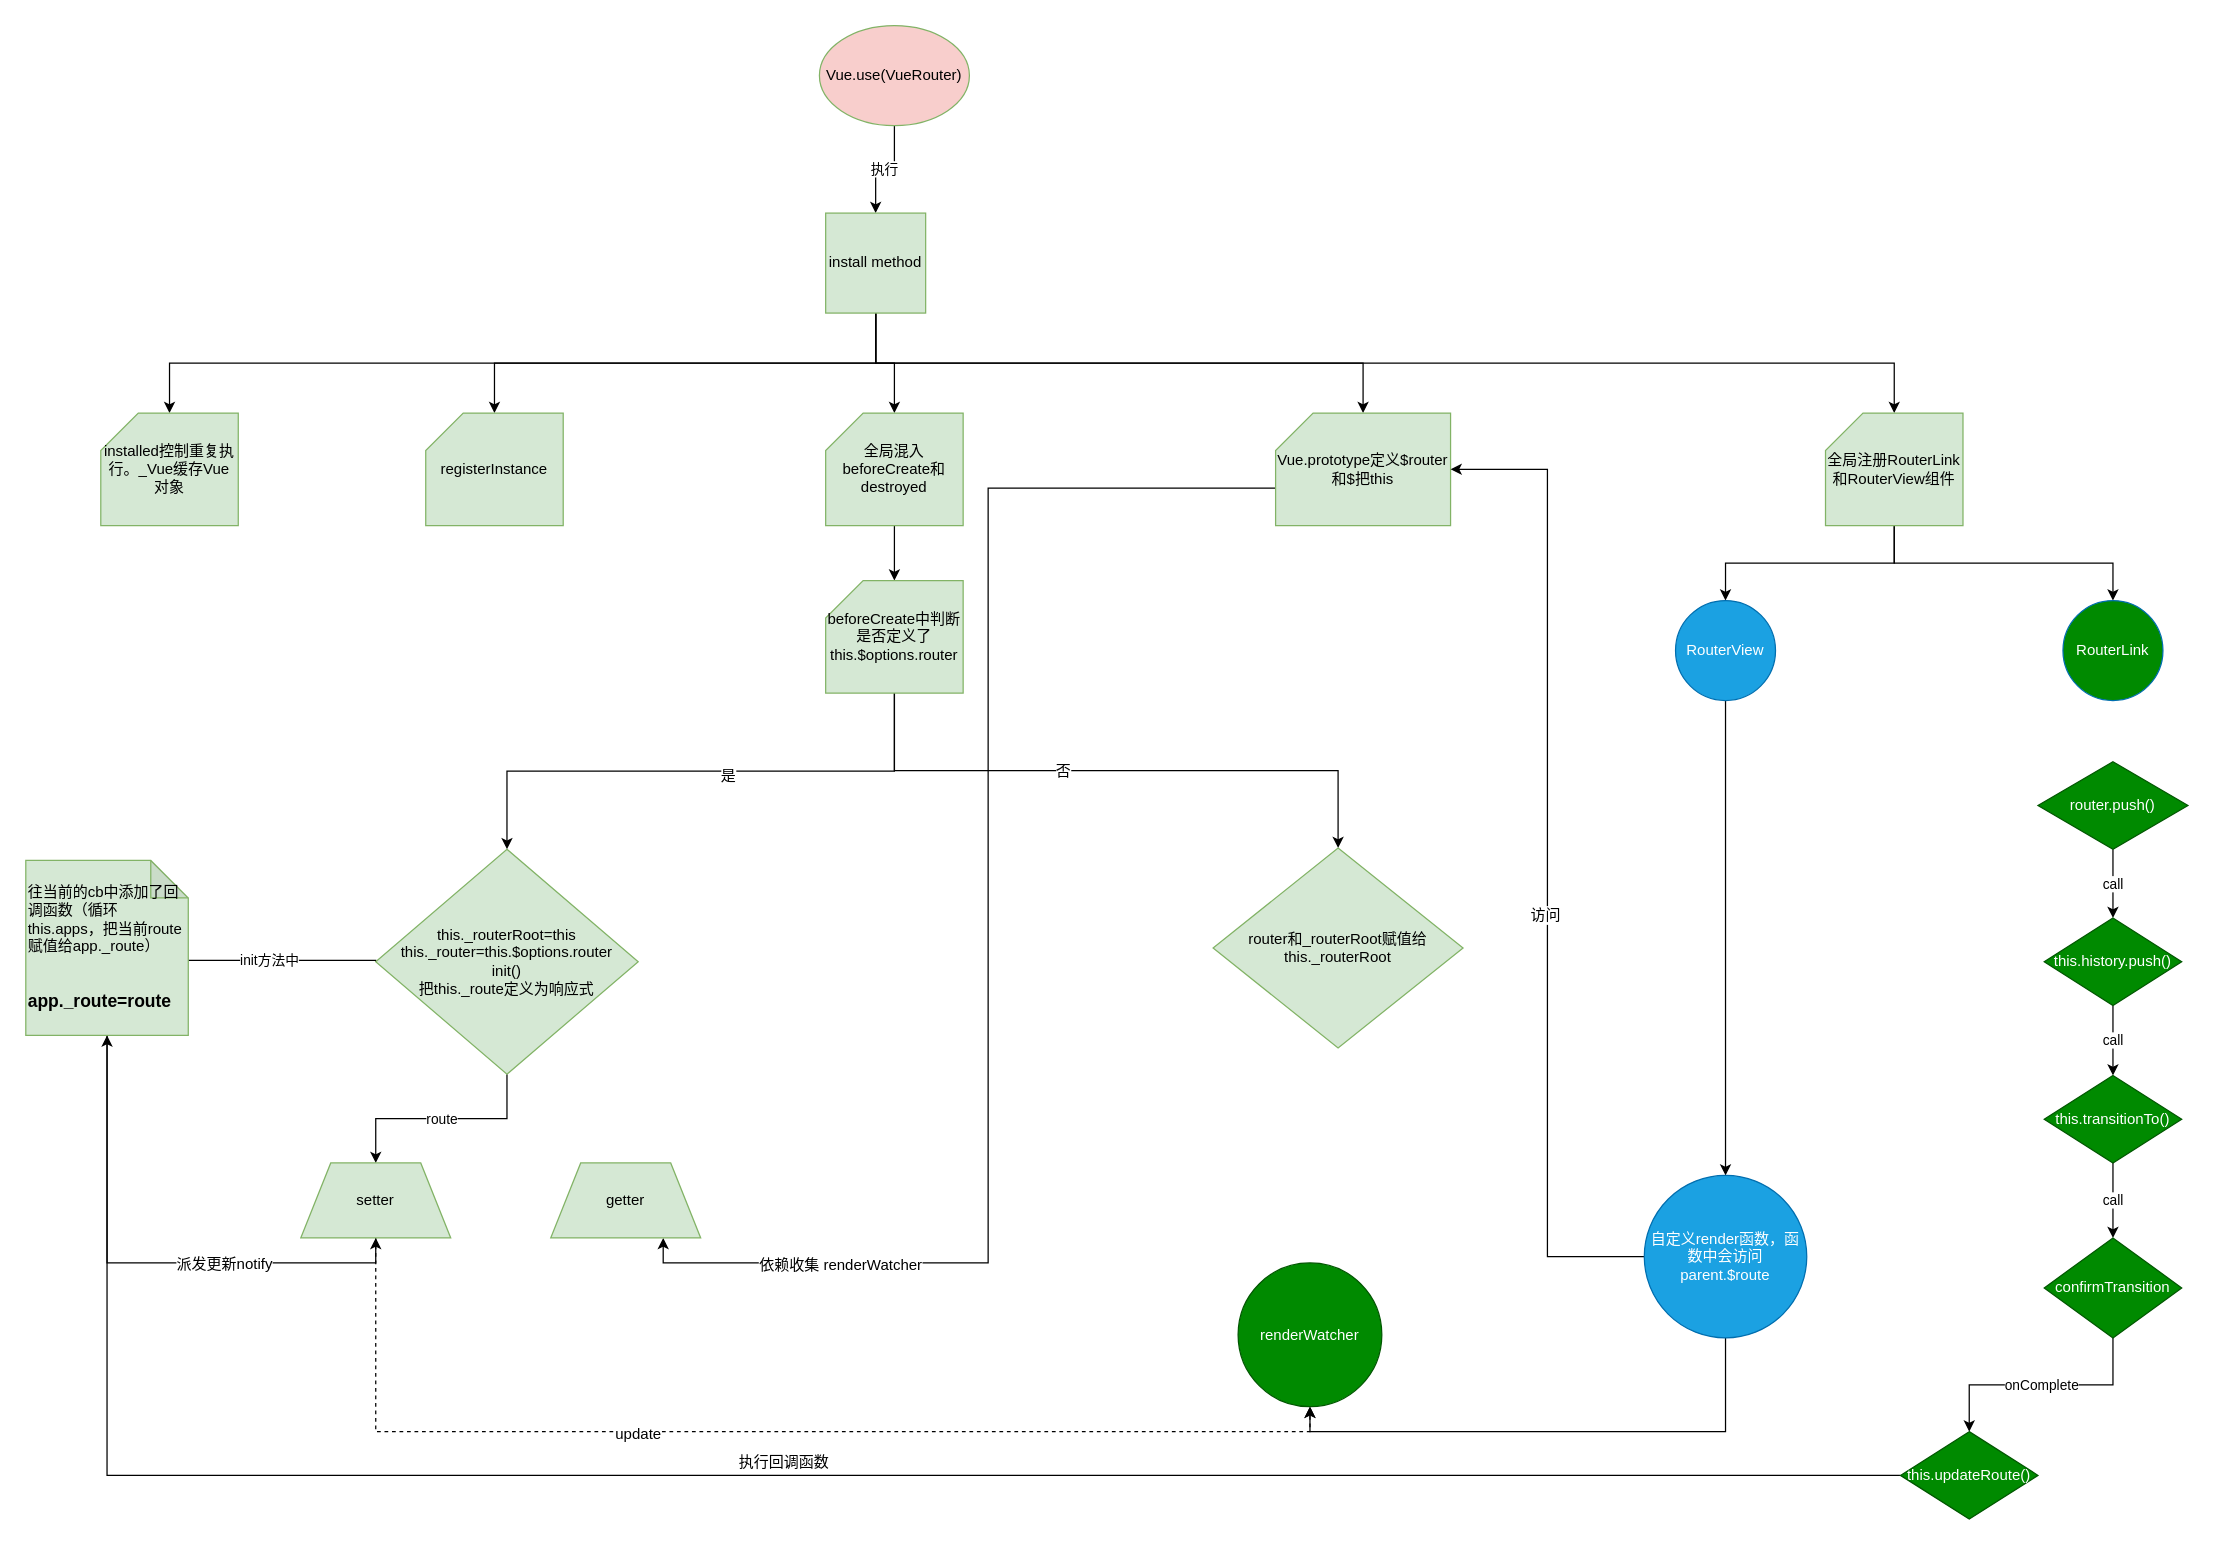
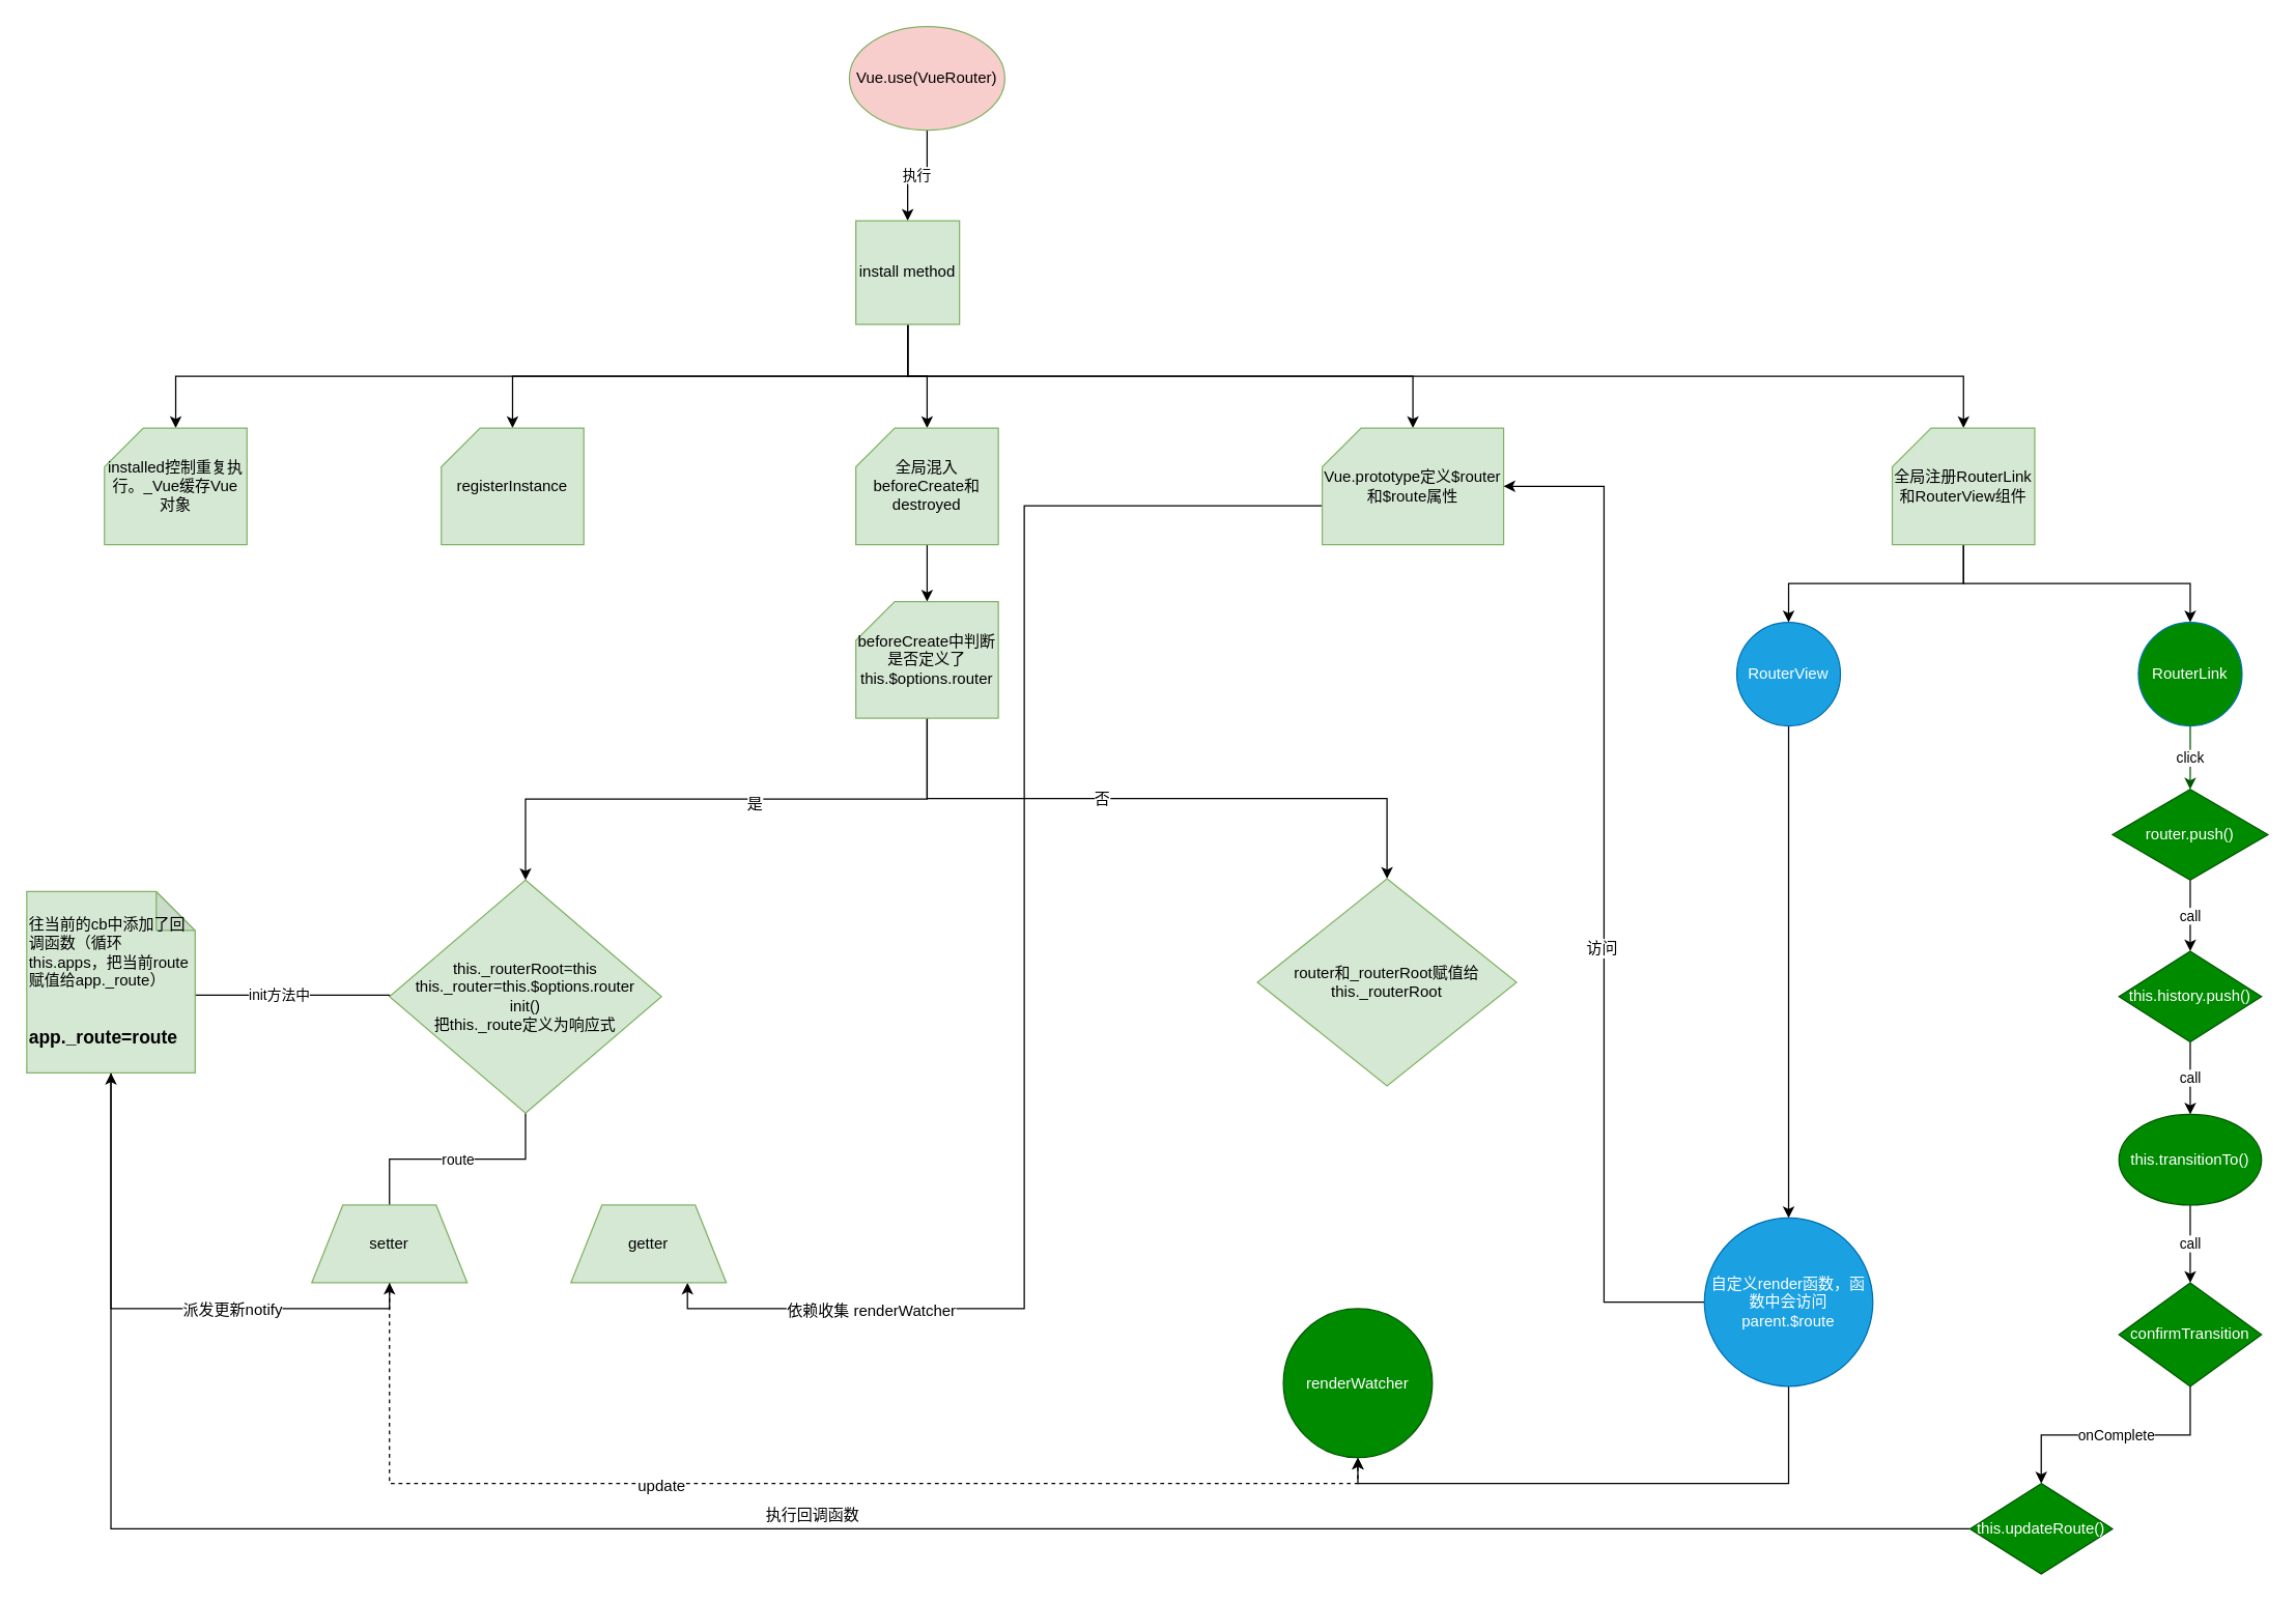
- <mxCell id="16" value="Vue.prototype定义$router和$把this" style="shape=card;whiteSpace=wrap;html=1;fontFamily=Helvetica;fillColor=#d5e8d4;strokeColor=#82b366;" parent="1" vertex="1"><mxGeometry x="1020" y="330" width="140" height="90" as="geometry" /></mxCell>
+ <mxCell id="16" value="Vue.prototype定义$router和$route属性" style="shape=card;whiteSpace=wrap;html=1;fontFamily=Helvetica;fillColor=#d5e8d4;strokeColor=#82b366;" parent="1" vertex="1"><mxGeometry x="1020" y="330" width="140" height="90" as="geometry" /></mxCell>
+ <mxCell id="34" value="click" style="edgeStyle=orthogonalEdgeStyle;rounded=0;orthogonalLoop=1;jettySize=auto;html=1;exitX=0.5;exitY=1;exitDx=0;exitDy=0;entryX=0.5;entryY=0;entryDx=0;entryDy=0;fontFamily=Helvetica;fontColor=#000000;fillColor=#008a00;strokeColor=#005700;" parent="1" source="53" target="36" edge="1"><mxGeometry relative="1" as="geometry" /></mxCell>
- <mxCell id="40" value="this.transitionTo()" style="rhombus;whiteSpace=wrap;html=1;fontFamily=Helvetica;fontColor=#ffffff;align=center;fillColor=#008a00;strokeColor=#005700;" parent="1" vertex="1"><mxGeometry x="1635" y="860" width="110" height="70" as="geometry" /></mxCell>
+ <mxCell id="40" value="this.transitionTo()" style="ellipse;whiteSpace=wrap;html=1;fontFamily=Helvetica;fontColor=#ffffff;align=center;fillColor=#008a00;strokeColor=#005700;" parent="1" vertex="1"><mxGeometry x="1635" y="860" width="110" height="70" as="geometry" /></mxCell>
- <mxCell id="27" value="route" style="edgeStyle=orthogonalEdgeStyle;rounded=0;orthogonalLoop=1;jettySize=auto;html=1;exitX=0.5;exitY=1;exitDx=0;exitDy=0;entryX=0.5;entryY=0;entryDx=0;entryDy=0;fontFamily=Helvetica;fontColor=#000000;" parent="1" source="28" target="51" edge="1"><mxGeometry relative="1" as="geometry" /></mxCell>
+ <mxCell id="27" value="route" style="edgeStyle=orthogonalEdgeStyle;rounded=0;orthogonalLoop=1;jettySize=auto;html=1;exitX=0.5;exitY=1;exitDx=0;exitDy=0;entryX=0.5;entryY=0;entryDx=0;entryDy=0;fontFamily=Helvetica;fontColor=#000000;endArrow=none;" parent="1" source="28" target="51" edge="1"><mxGeometry relative="1" as="geometry" /></mxCell>
